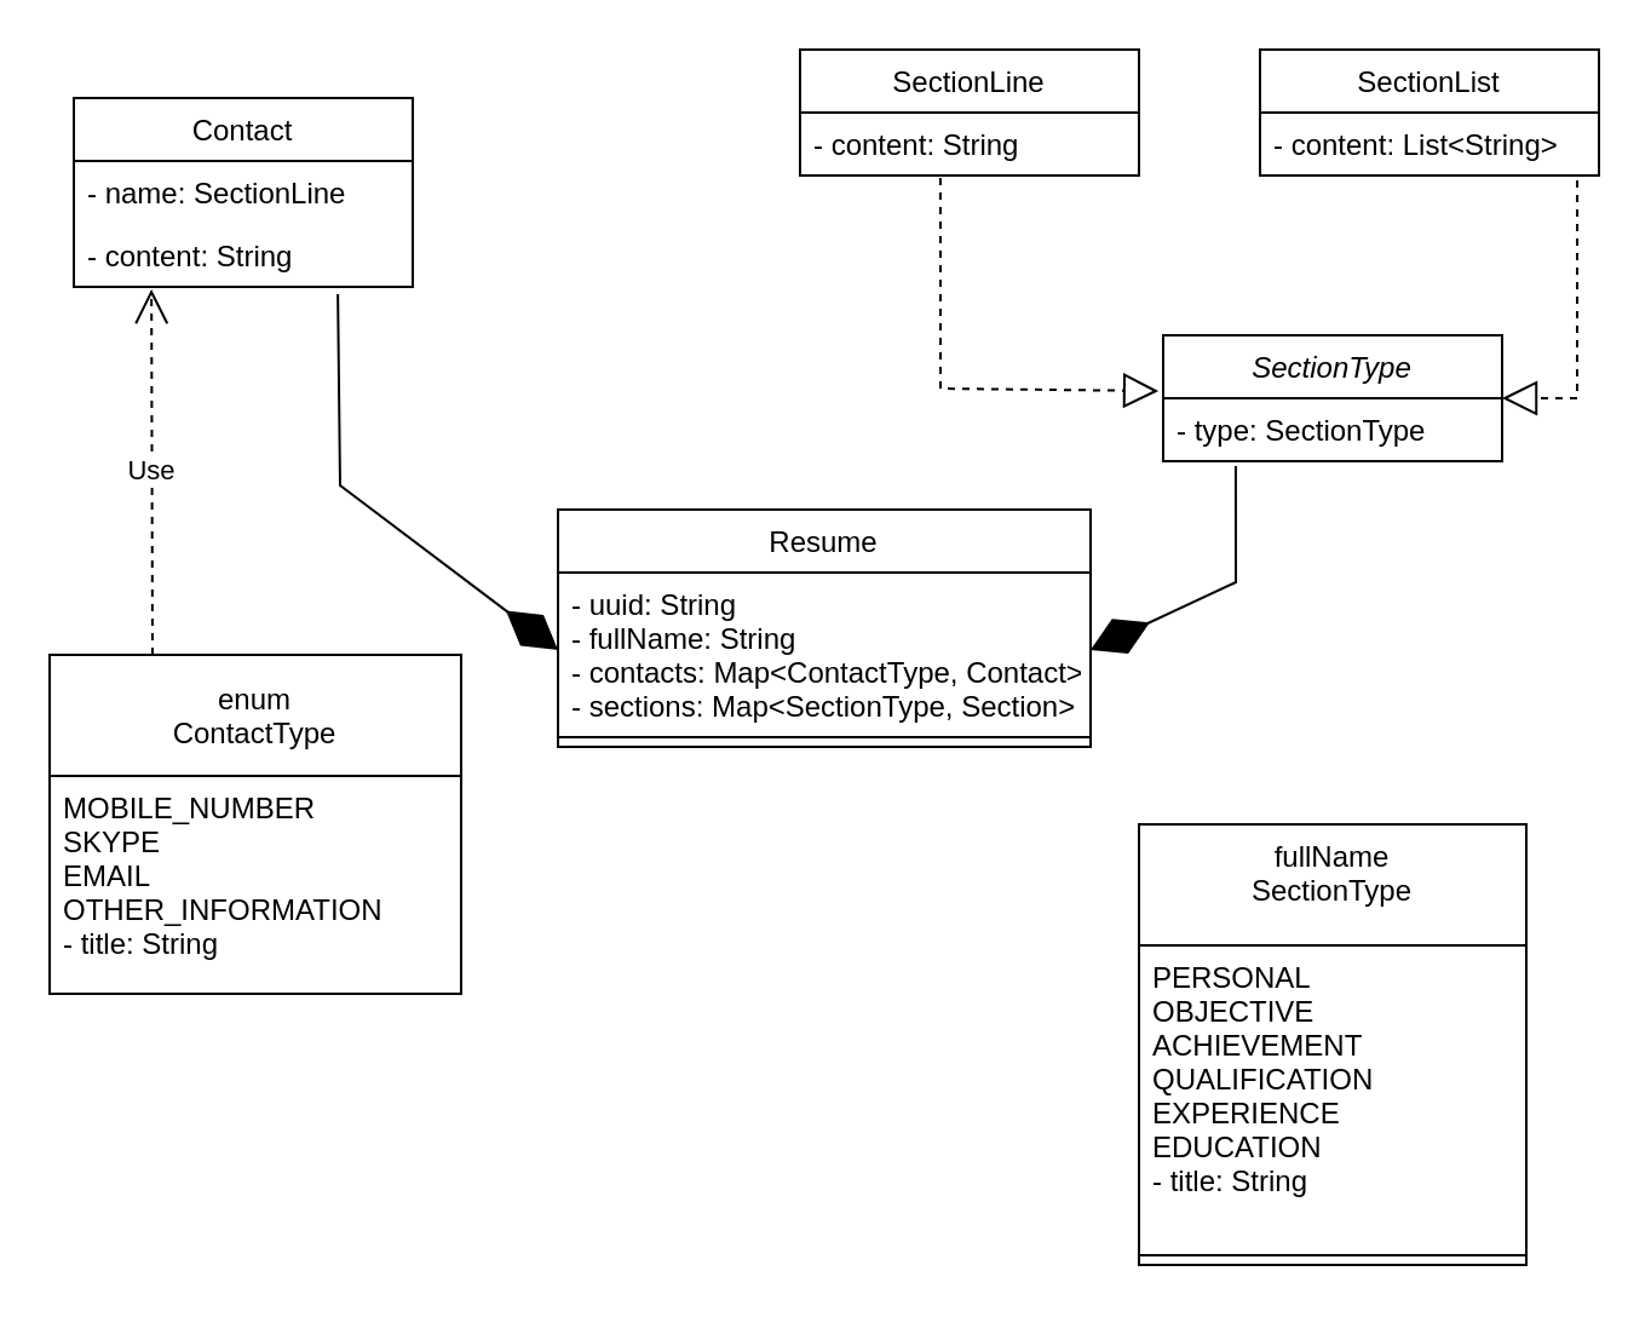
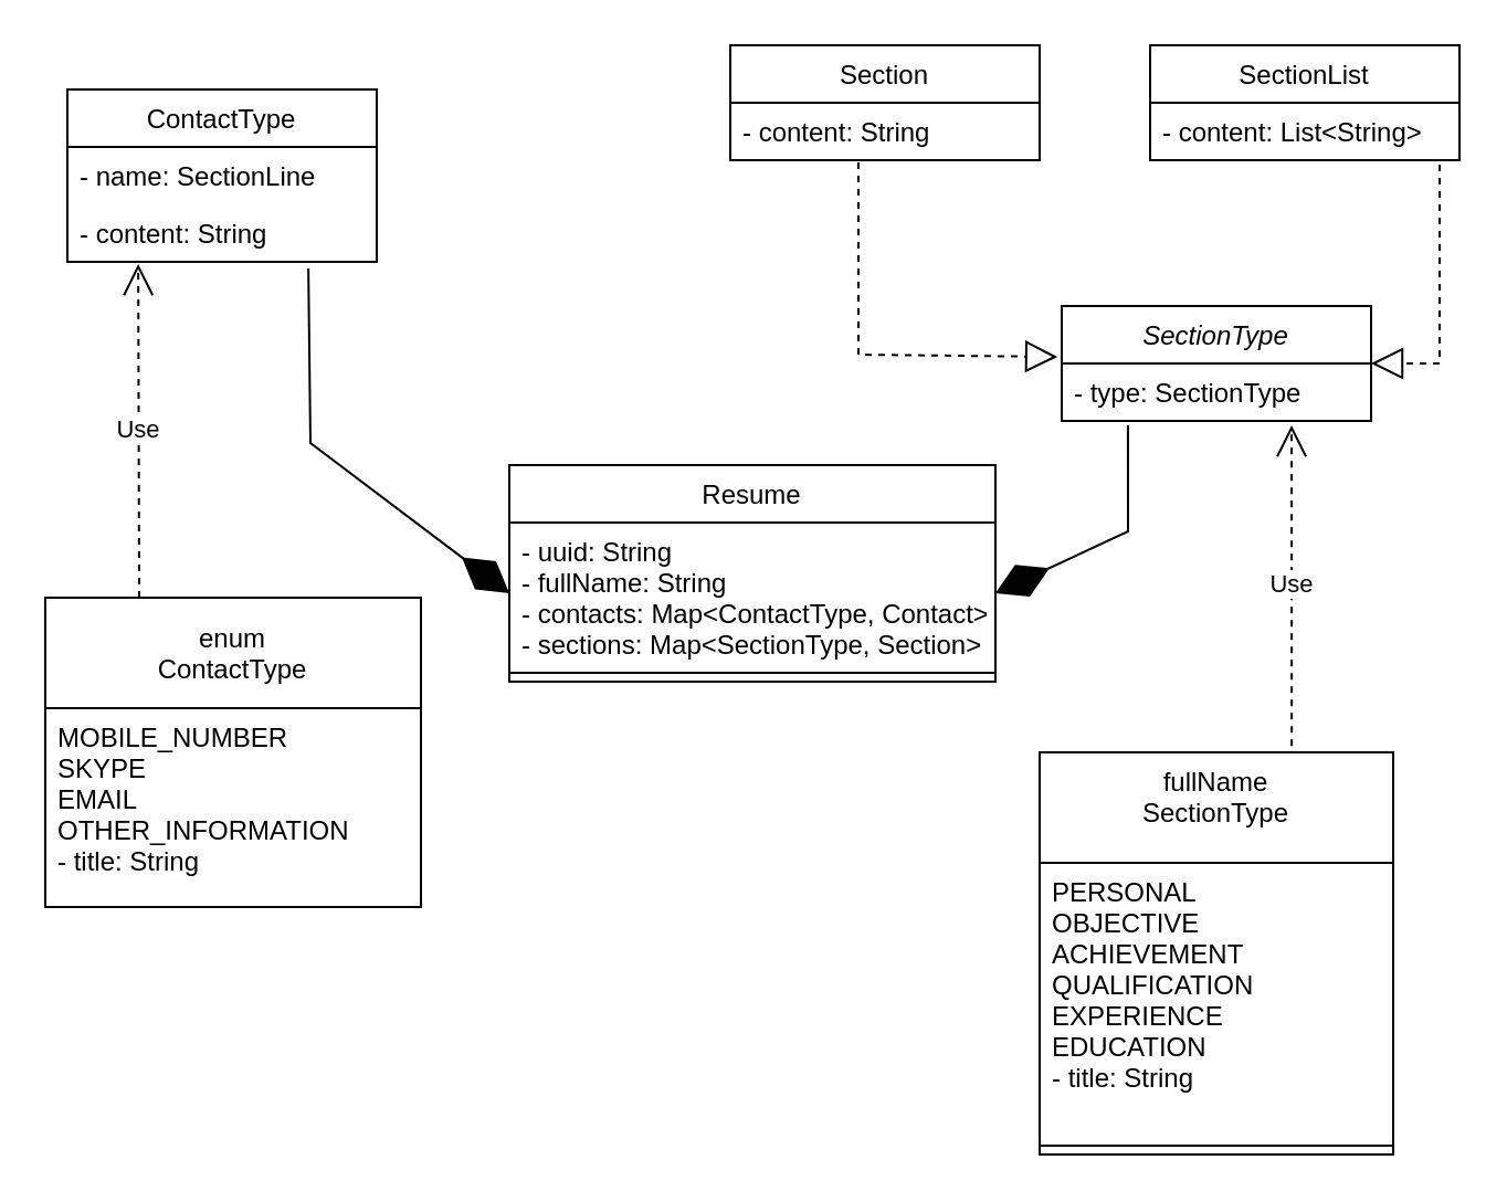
- <mxCell id="21" value="SectionLine" style="swimlane;fontStyle=0;childLayout=stackLayout;horizontal=1;startSize=26;fillColor=none;horizontalStack=0;resizeParent=1;resizeParentMax=0;resizeLast=0;collapsible=1;marginBottom=0;" vertex="1" parent="1"><mxGeometry x="330" y="20" width="140" height="52" as="geometry" /></mxCell>
+ <mxCell id="21" value="Section" style="swimlane;fontStyle=0;childLayout=stackLayout;horizontal=1;startSize=26;fillColor=none;horizontalStack=0;resizeParent=1;resizeParentMax=0;resizeLast=0;collapsible=1;marginBottom=0;" vertex="1" parent="1"><mxGeometry x="330" y="20" width="140" height="52" as="geometry" /></mxCell>
- <mxCell id="12" value="Contact" style="swimlane;fontStyle=0;childLayout=stackLayout;horizontal=1;startSize=26;fillColor=none;horizontalStack=0;resizeParent=1;resizeParentMax=0;resizeLast=0;collapsible=1;marginBottom=0;" vertex="1" parent="1"><mxGeometry x="30" y="40" width="140" height="78" as="geometry" /></mxCell>
+ <mxCell id="12" value="ContactType" style="swimlane;fontStyle=0;childLayout=stackLayout;horizontal=1;startSize=26;fillColor=none;horizontalStack=0;resizeParent=1;resizeParentMax=0;resizeLast=0;collapsible=1;marginBottom=0;" vertex="1" parent="1"><mxGeometry x="30" y="40" width="140" height="78" as="geometry" /></mxCell>
+ <mxCell id="18" value="Use" style="endArrow=open;endSize=12;dashed=1;html=1;rounded=0;exitX=0.713;exitY=-0.016;exitDx=0;exitDy=0;exitPerimeter=0;entryX=0.743;entryY=1.077;entryDx=0;entryDy=0;entryPerimeter=0;" edge="1" parent="1" source="5" target="16"><mxGeometry width="160" relative="1" as="geometry"><mxPoint x="500" y="220" as="sourcePoint" /><mxPoint x="583" y="240" as="targetPoint" /></mxGeometry></mxCell>
